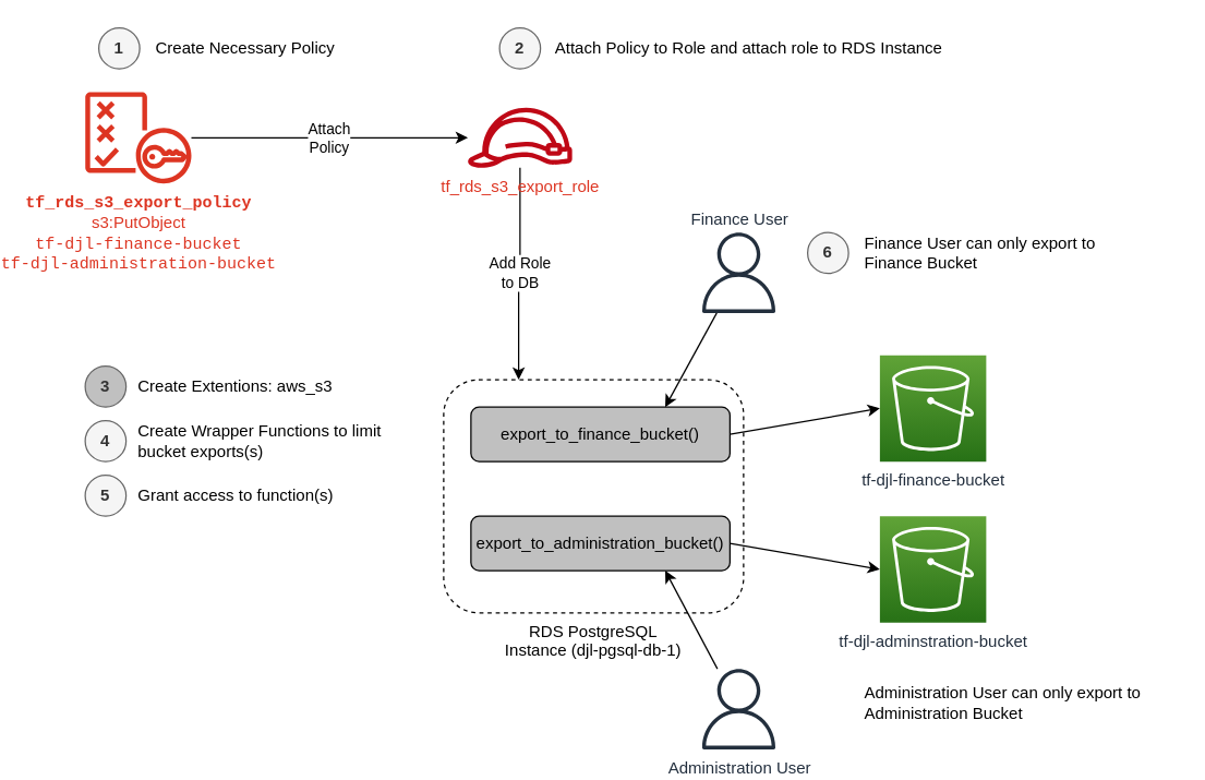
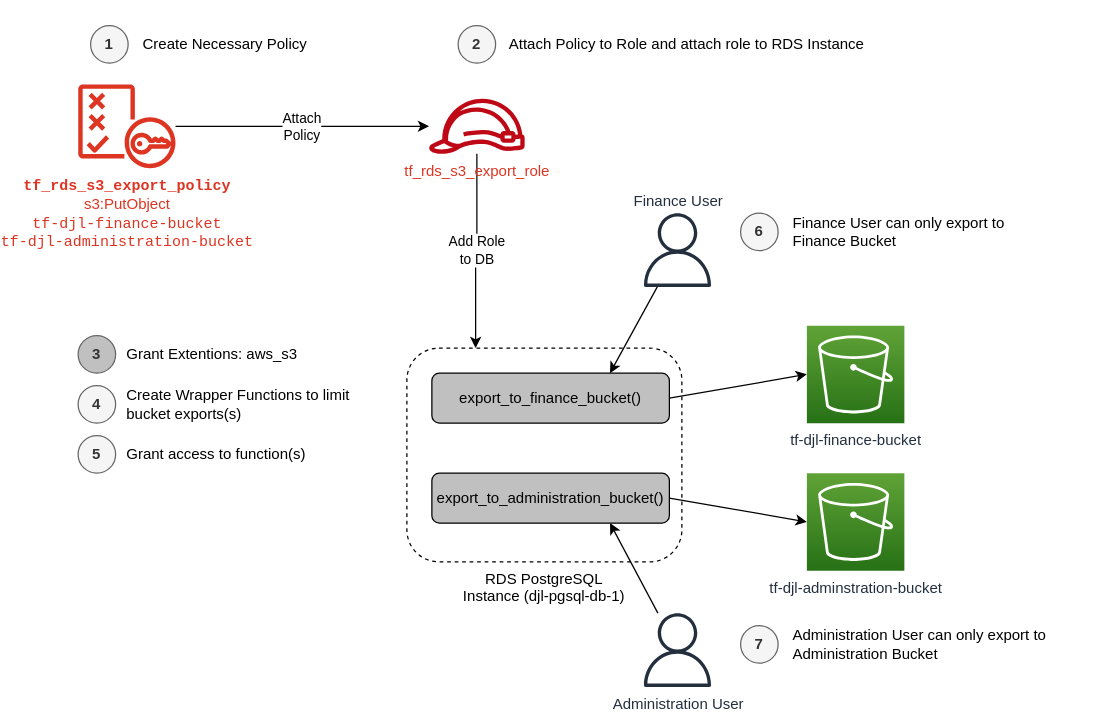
- <mxCell id="26" value="Create Extentions: aws_s3" style="text;html=1;strokeColor=none;fillColor=none;align=left;verticalAlign=middle;whiteSpace=wrap;rounded=0;fontColor=#000000;" vertex="1" parent="1"><mxGeometry x="57" y="268" width="223" height="30" as="geometry" /></mxCell>
+ <mxCell id="26" value="Grant Extentions: aws_s3" style="text;html=1;strokeColor=none;fillColor=none;align=left;verticalAlign=middle;whiteSpace=wrap;rounded=0;fontColor=#000000;" vertex="1" parent="1"><mxGeometry x="57" y="268" width="223" height="30" as="geometry" /></mxCell>
+ <mxCell id="23" value="&lt;b&gt;7&lt;/b&gt;" style="ellipse;whiteSpace=wrap;html=1;aspect=fixed;fontColor=#333333;fillColor=#f5f5f5;strokeColor=#666666;" vertex="1" parent="1"><mxGeometry x="550" y="500" width="30" height="30" as="geometry" /></mxCell>
